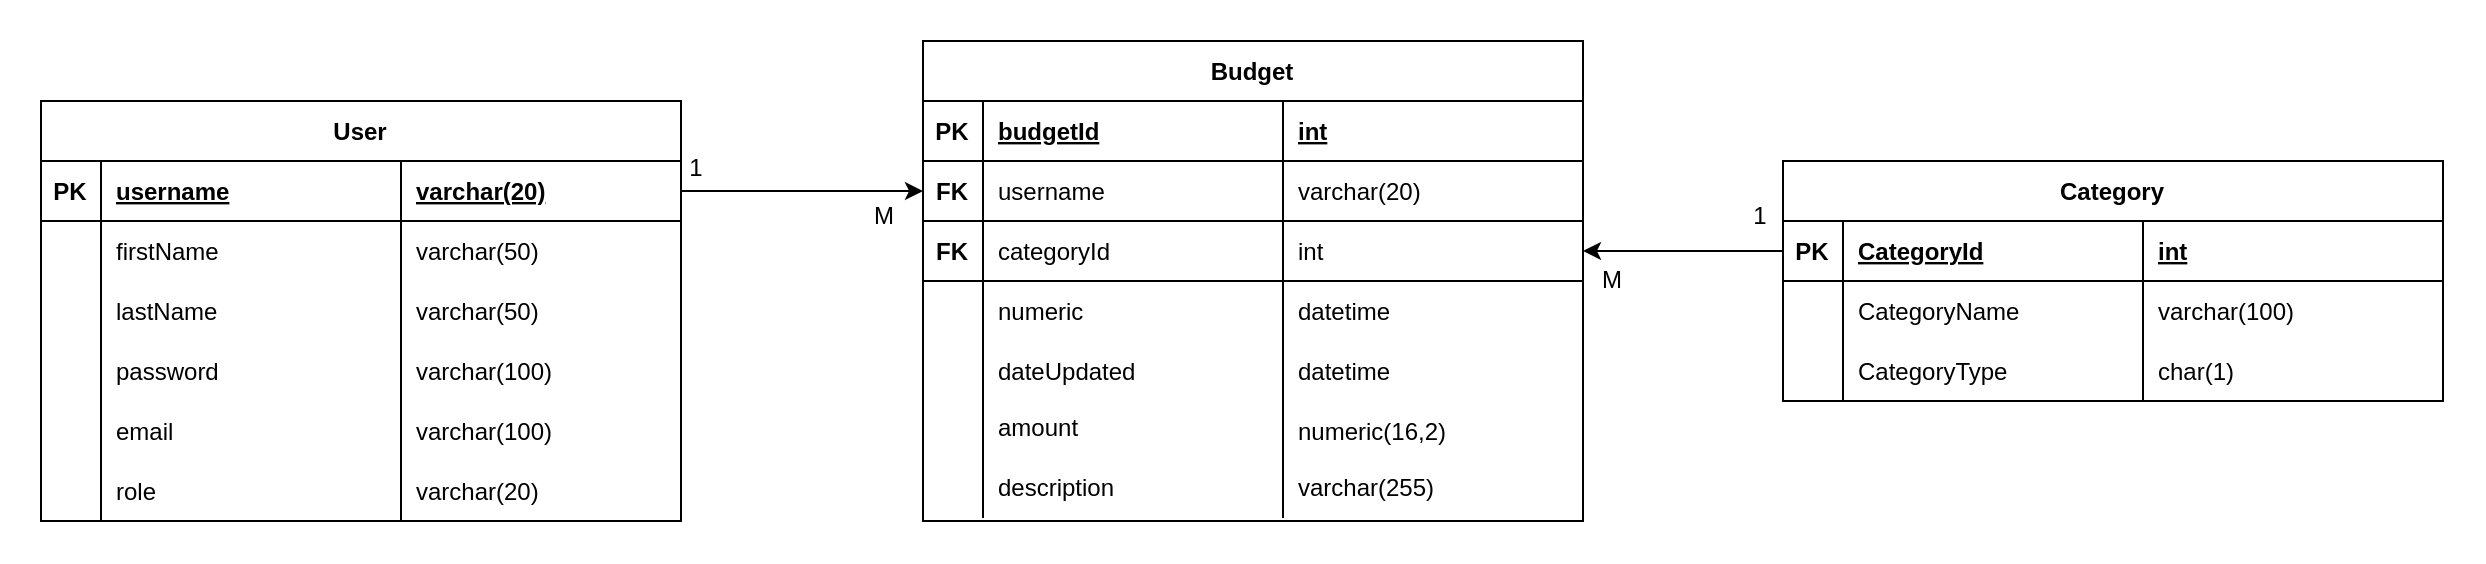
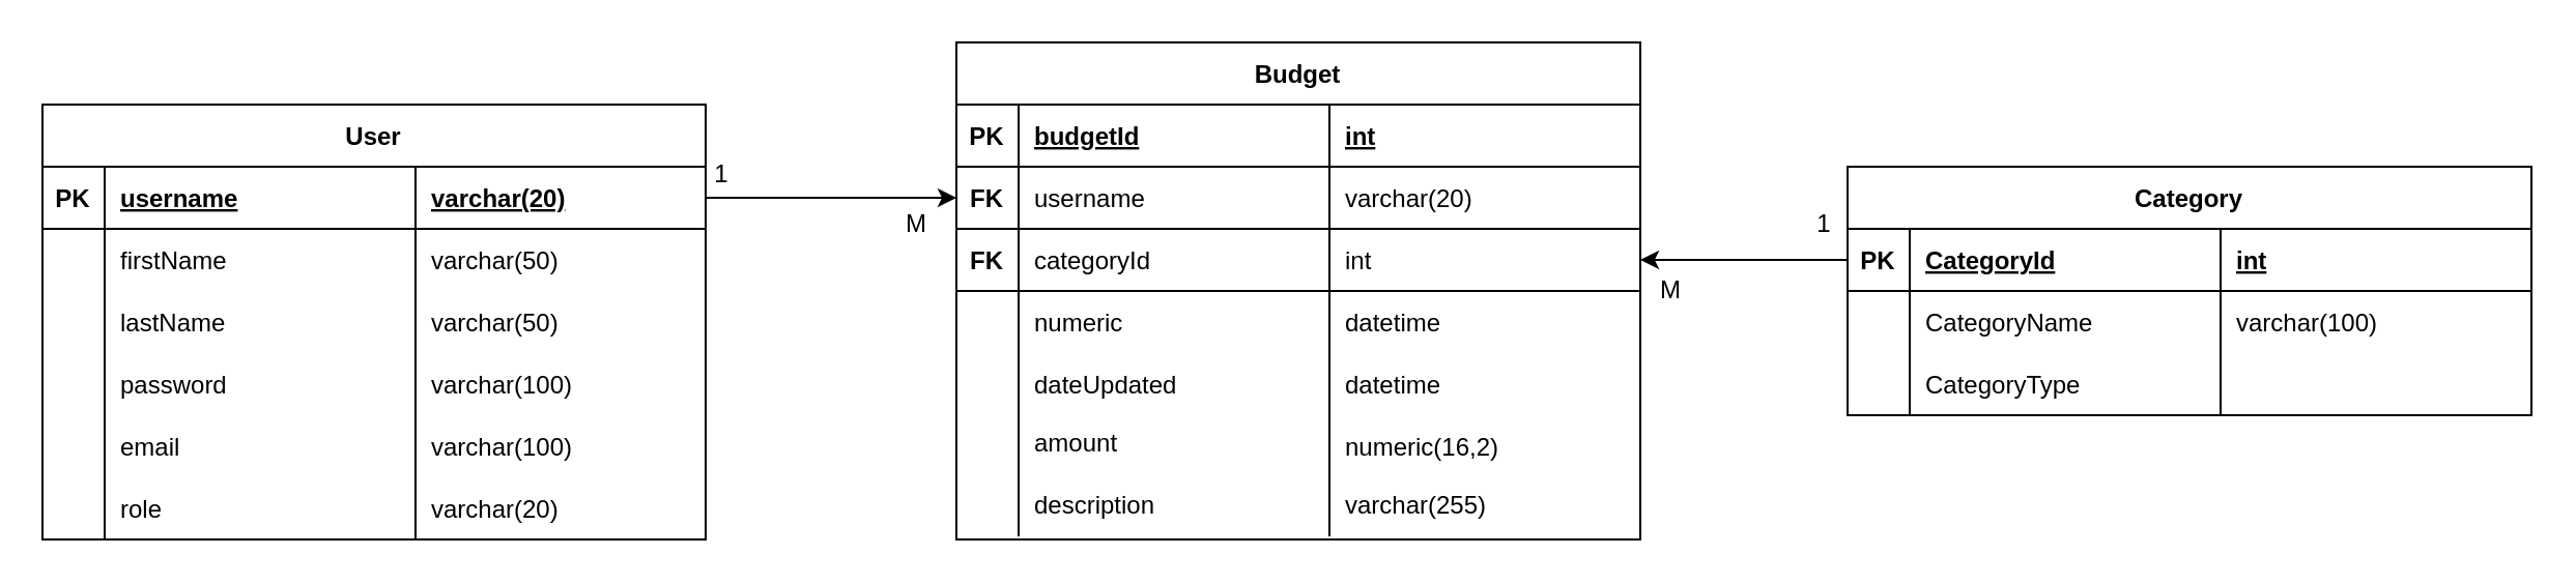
- <mxCell id="59" value="char(1)" style="shape=partialRectangle;connectable=0;fillColor=none;top=0;left=0;bottom=0;right=0;align=left;spacingLeft=6;overflow=hidden;rounded=0;labelBorderColor=none;" parent="1" vertex="1"><mxGeometry x="1071" y="170" width="150" height="30" as="geometry"><mxRectangle width="150" height="30" as="alternateBounds" /></mxGeometry></mxCell>
